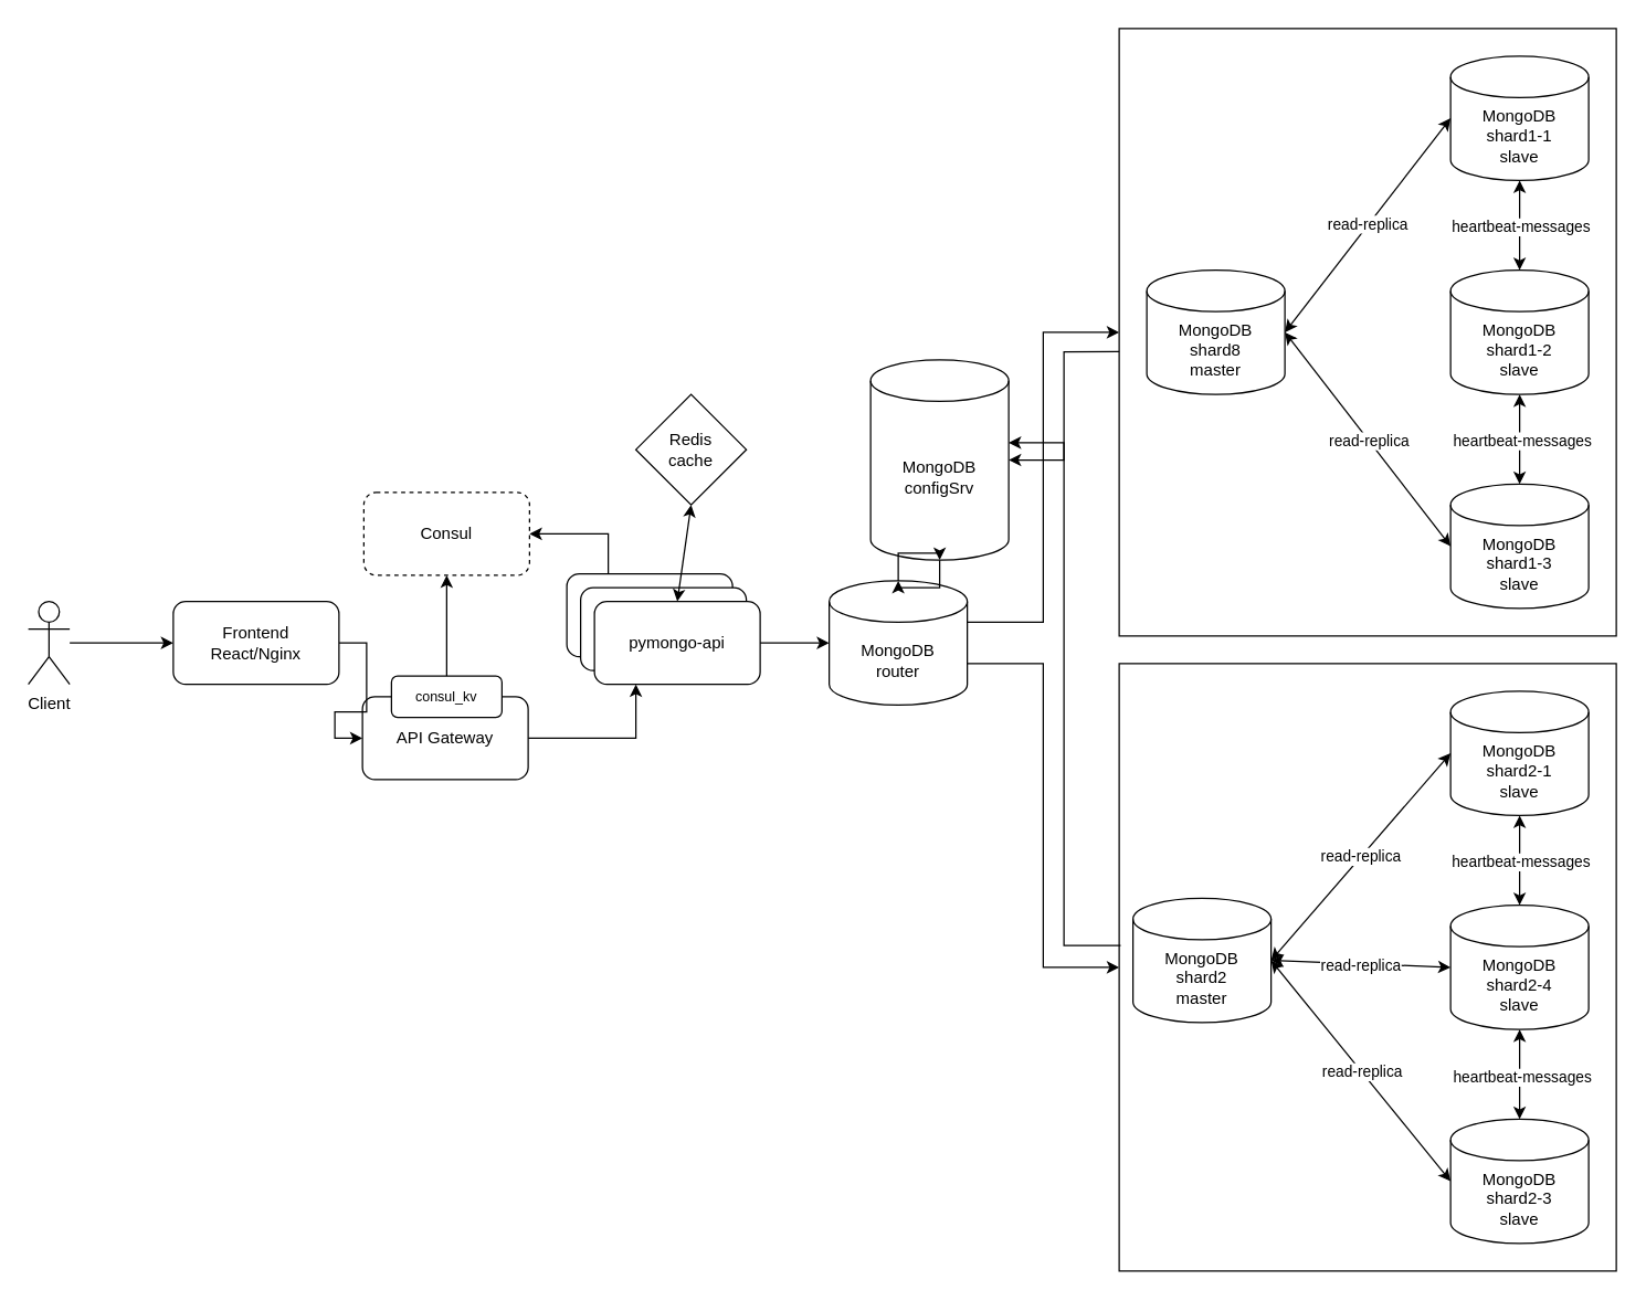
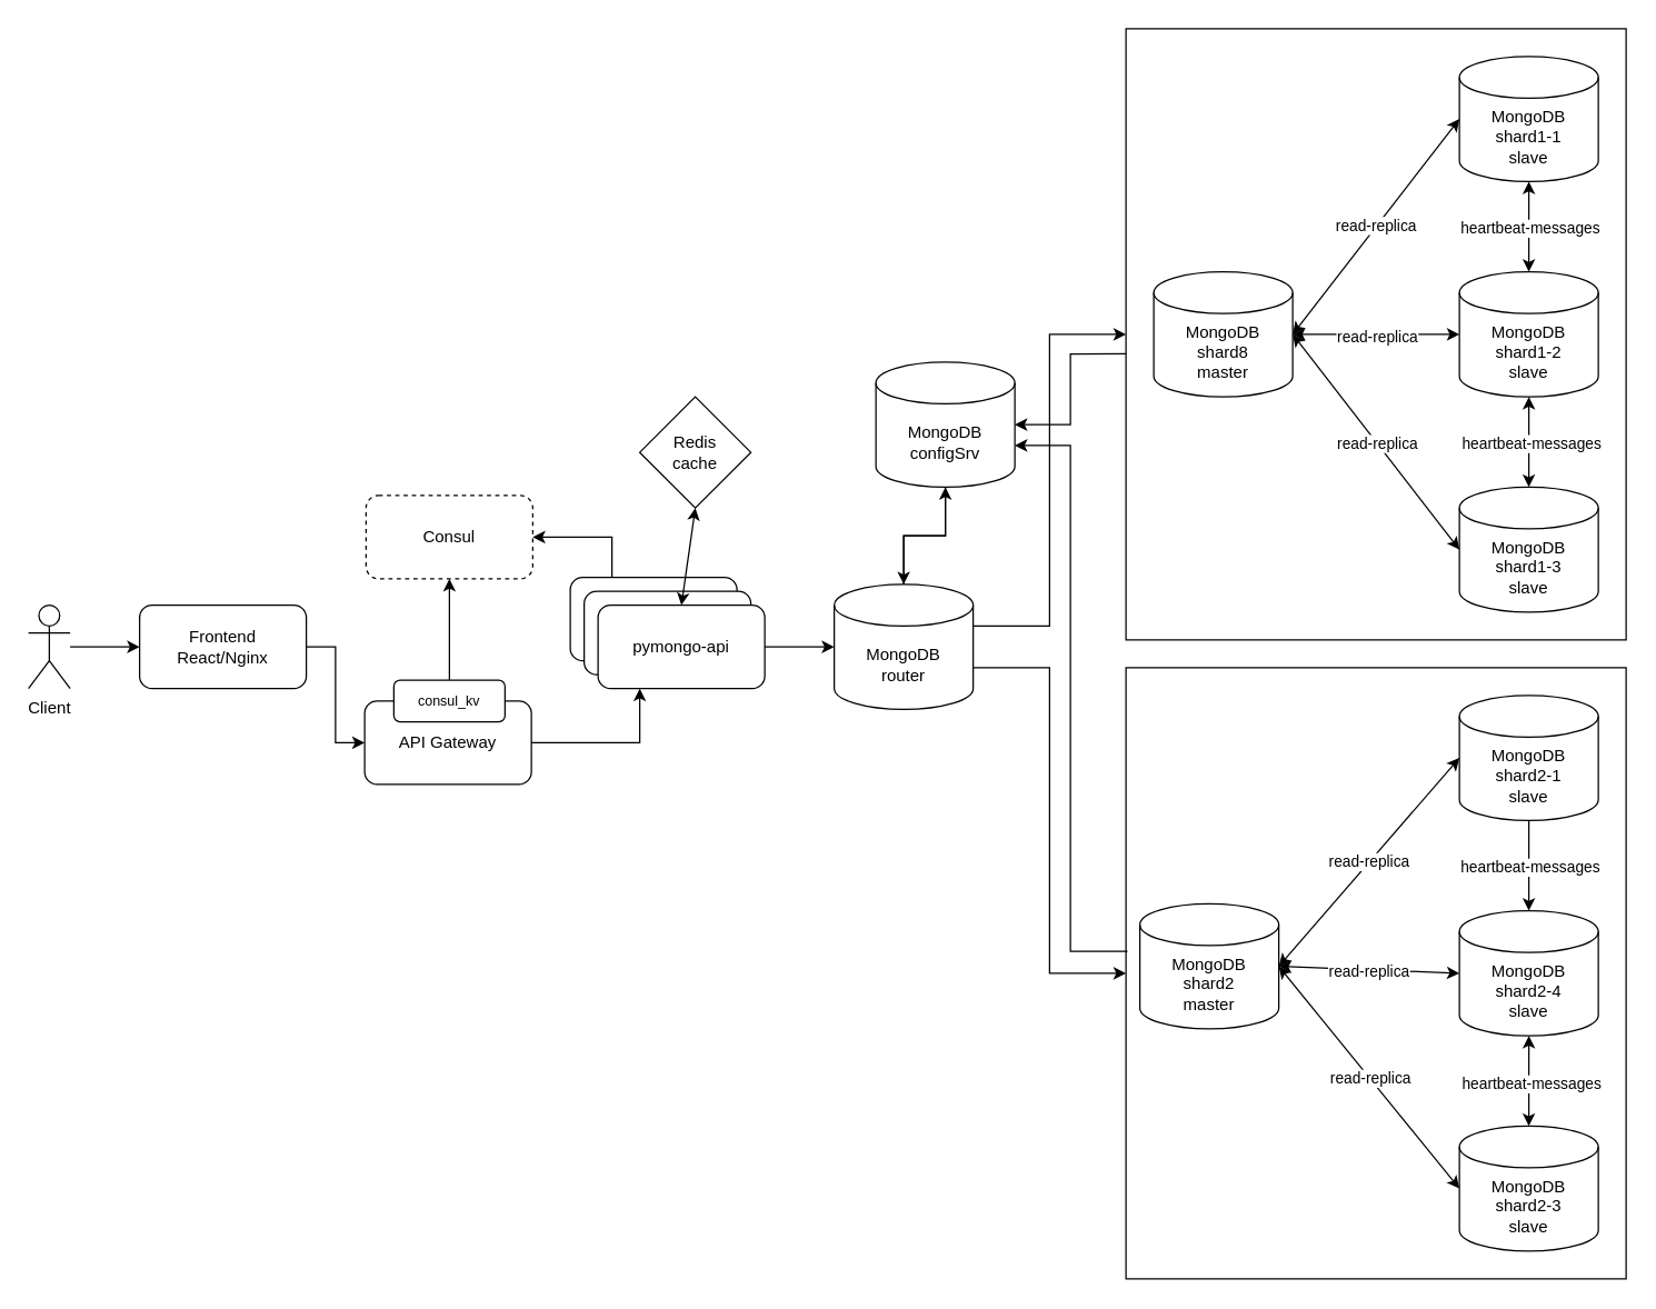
+ <mxCell id="40" value="" style="endArrow=classic;startArrow=classic;html=1;rounded=0;entryX=0;entryY=0.5;entryDx=0;entryDy=0;entryPerimeter=0;exitX=1;exitY=0.5;exitDx=0;exitDy=0;exitPerimeter=0;" parent="1" source="9" target="18" edge="1"><mxGeometry width="50" height="50" relative="1" as="geometry"><mxPoint x="940" y="710" as="sourcePoint" /><mxPoint x="1250" y="710" as="targetPoint" /></mxGeometry></mxCell>
+ <mxCell id="41" value="read-replica" style="edgeLabel;html=1;align=center;verticalAlign=middle;resizable=0;points=[];" parent="40" vertex="1" connectable="0"><mxGeometry y="-1" relative="1" as="geometry"><mxPoint as="offset" /></mxGeometry></mxCell>
- <mxCell id="7" value="MongoDB&lt;br&gt;configSrv" style="shape=cylinder3;whiteSpace=wrap;html=1;boundedLbl=1;backgroundOutline=1;size=15;" parent="1" vertex="1"><mxGeometry x="630" y="260" width="100" height="145" as="geometry" /></mxCell>
+ <mxCell id="7" value="MongoDB&lt;br&gt;configSrv" style="shape=cylinder3;whiteSpace=wrap;html=1;boundedLbl=1;backgroundOutline=1;size=15;" parent="1" vertex="1"><mxGeometry y="260" width="100" height="90" as="geometry" x="630" /></mxCell>
- <mxCell id="53" value="Frontend&lt;br&gt;React/Nginx" style="rounded=1;whiteSpace=wrap;html=1;" parent="1" vertex="1"><mxGeometry x="125" y="435" width="120" height="60" as="geometry" /></mxCell>
+ <mxCell id="53" value="Frontend&lt;br&gt;React/Nginx" style="rounded=1;whiteSpace=wrap;html=1;" parent="1" vertex="1"><mxGeometry x="100" y="435" width="120" height="60" as="geometry" /></mxCell>
- <mxCell id="23" value="" style="endArrow=classic;startArrow=classic;html=1;rounded=0;entryX=0.5;entryY=1;entryDx=0;entryDy=0;entryPerimeter=0;exitX=0.5;exitY=0;exitDx=0;exitDy=0;exitPerimeter=0;" parent="1" source="21" target="19" edge="1"><mxGeometry width="50" height="50" relative="1" as="geometry"><mxPoint y="690" as="sourcePoint" x="630" /><mxPoint x="680" y="640" as="targetPoint" /></mxGeometry></mxCell>
+ <mxCell id="23" value="" style="endArrow=none;startArrow=classic;html=1;rounded=0;entryX=0.5;entryY=1;entryDx=0;entryDy=0;entryPerimeter=0;exitX=0.5;exitY=0;exitDx=0;exitDy=0;exitPerimeter=0;" parent="1" source="21" target="19" edge="1"><mxGeometry width="50" height="50" relative="1" as="geometry"><mxPoint y="690" as="sourcePoint" x="630" /><mxPoint x="680" y="640" as="targetPoint" /></mxGeometry></mxCell>
